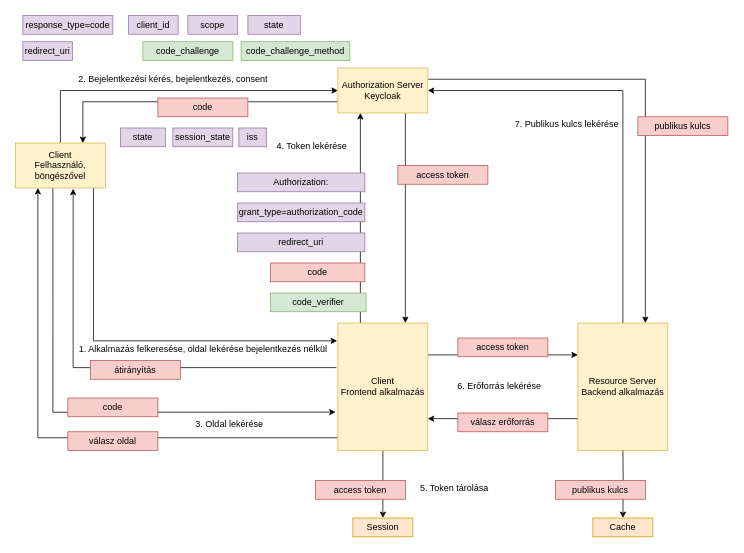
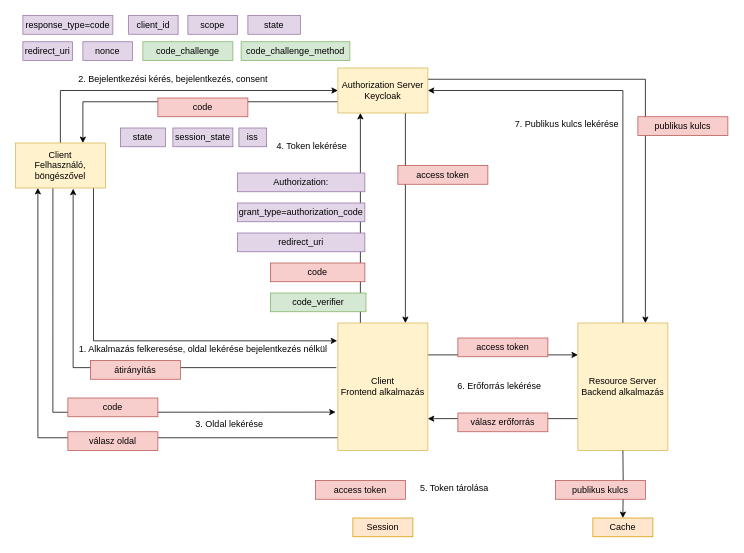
+ <mxCell id="42" value="nonce" style="rounded=0;whiteSpace=wrap;html=1;fillColor=#e1d5e7;strokeColor=#9673a6;" parent="1" vertex="1"><mxGeometry x="110" y="55" width="66" height="25" as="geometry" /></mxCell>
- <mxCell id="11" style="edgeStyle=orthogonalEdgeStyle;rounded=0;orthogonalLoop=1;jettySize=auto;html=1;exitX=0.5;exitY=1;exitDx=0;exitDy=0;entryX=0.5;entryY=0;entryDx=0;entryDy=0;" parent="1" source="12" target="31" edge="1"><mxGeometry relative="1" as="geometry" /></mxCell>
